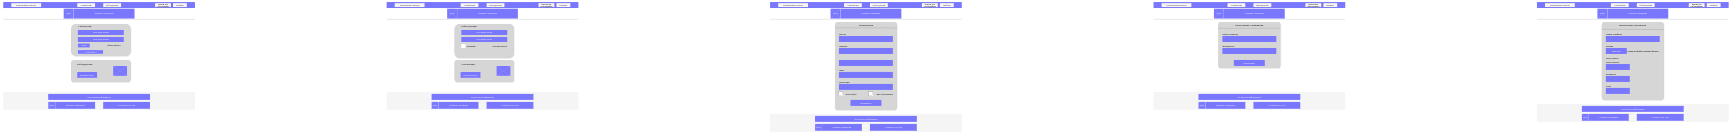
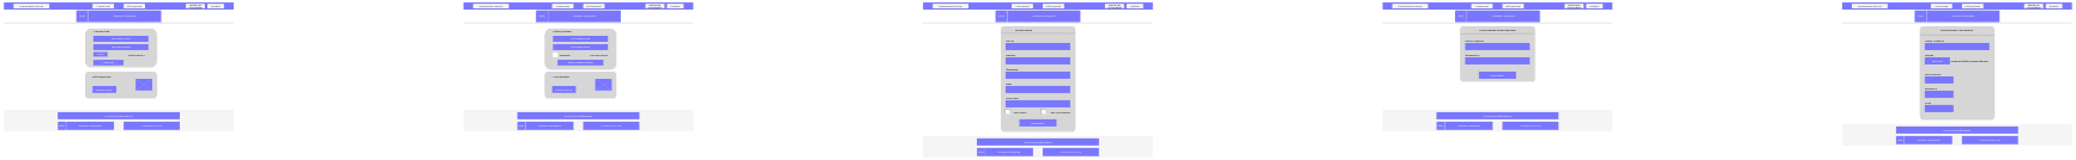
- <mxCell id="76" value="&lt;font style=&quot;font-size: 24px;&quot;&gt;Регистрация&lt;/font&gt;" style="text;html=1;align=center;verticalAlign=middle;resizable=0;points=[];autosize=1;strokeColor=none;fillColor=none;fontSize=24;" vertex="1" parent="1"><mxGeometry x="8569.62" y="230" width="180" height="40" as="geometry" /></mxCell>
+ <mxCell id="76" value="&lt;font style=&quot;font-size: 24px;&quot;&gt;Регистрация&lt;/font&gt;" style="text;html=1;align=center;verticalAlign=middle;resizable=0;points=[];autosize=1;strokeColor=none;fillColor=none;fontSize=24;" vertex="1" parent="1"><mxGeometry x="8449.62" y="230" width="180" height="40" as="geometry" /></mxCell>
- <mxCell id="104" value="&lt;font style=&quot;font-size: 24px;&quot;&gt;Регистрация учреждения&lt;/font&gt;" style="text;html=1;align=center;verticalAlign=middle;resizable=0;points=[];autosize=1;strokeColor=none;fillColor=none;fontSize=24;" vertex="1" parent="1"><mxGeometry x="12330" y="230" width="340" height="40" as="geometry" /></mxCell>
+ <mxCell id="104" value="&lt;font style=&quot;font-size: 24px;&quot;&gt;Регистрация работодателя&lt;/font&gt;" style="text;html=1;align=center;verticalAlign=middle;resizable=0;points=[];autosize=1;strokeColor=none;fillColor=none;fontSize=24;" vertex="1" parent="1"><mxGeometry x="12330" y="230" width="340" height="40" as="geometry" /></mxCell>
- <mxCell id="20" value="Забыли пароль?" style="text;html=1;align=center;verticalAlign=middle;resizable=0;points=[];autosize=1;strokeColor=none;fillColor=none;fontSize=20;fontFamily=Verdana;fontColor=#000000;" parent="1" vertex="1"><mxGeometry x="1027.5" y="430" width="200" height="40" as="geometry" /></mxCell>
+ <mxCell id="20" value="Забыли пароль?" style="text;html=1;align=center;verticalAlign=middle;resizable=0;points=[];autosize=1;strokeColor=none;fillColor=none;fontSize=20;fontFamily=Verdana;fontColor=#000000;" parent="1" vertex="1"><mxGeometry x="1027.5" y="440" width="200" height="40" as="geometry" /></mxCell>
- <mxCell id="23" value="Соц. сети" style="verticalLabelPosition=middle;shadow=0;dashed=0;align=center;html=1;verticalAlign=middle;strokeWidth=1;shape=mxgraph.mockup.graphics.simpleIcon;strokeColor=#F7F5F5;rounded=1;fontFamily=Verdana;fontSize=20;fontColor=#F7F5F5;fillColor=#7A77FF;labelPosition=center;" parent="1" vertex="1"><mxGeometry x="767.5" y="500" width="252.5" height="40" as="geometry" /></mxCell>
+ <mxCell id="23" value="Соц. сети" style="verticalLabelPosition=middle;shadow=0;dashed=0;align=center;html=1;verticalAlign=middle;strokeWidth=1;shape=mxgraph.mockup.graphics.simpleIcon;strokeColor=#F7F5F5;rounded=1;fontFamily=Verdana;fontSize=20;fontColor=#F7F5F5;fillColor=#7A77FF;labelPosition=center;" parent="1" vertex="1"><mxGeometry x="767.5" y="500" width="252.5" height="50" as="geometry" /></mxCell>
+ <mxCell id="48" value="&lt;font color=&quot;#ffffff&quot;&gt;Войти в личный кабинет&lt;/font&gt;" style="rounded=0;whiteSpace=wrap;html=1;shadow=0;strokeColor=#F7F5F5;fontFamily=Verdana;fontSize=20;fontColor=#000000;fillColor=#7a77ff;" parent="1" vertex="1"><mxGeometry x="4645" y="500" width="385" height="50" as="geometry" /></mxCell>
+ <mxCell id="74" value="&lt;font style=&quot;font-size: 24px;&quot;&gt;Фамилия&lt;/font&gt;" style="text;html=1;align=left;verticalAlign=middle;resizable=0;points=[];autosize=1;strokeColor=none;fillColor=none;" vertex="1" parent="1"><mxGeometry x="8389.62" y="560" width="140" height="40" as="geometry" /></mxCell>
- <mxCell id="135" value="&lt;font style=&quot;font-size: 20px;&quot;&gt;Опыт работы&lt;/font&gt;" style="text;html=1;align=left;verticalAlign=middle;resizable=0;points=[];autosize=1;strokeColor=none;fillColor=none;fontSize=20;" vertex="1" parent="1"><mxGeometry x="16070" y="560" width="160" height="40" as="geometry" /></mxCell>
